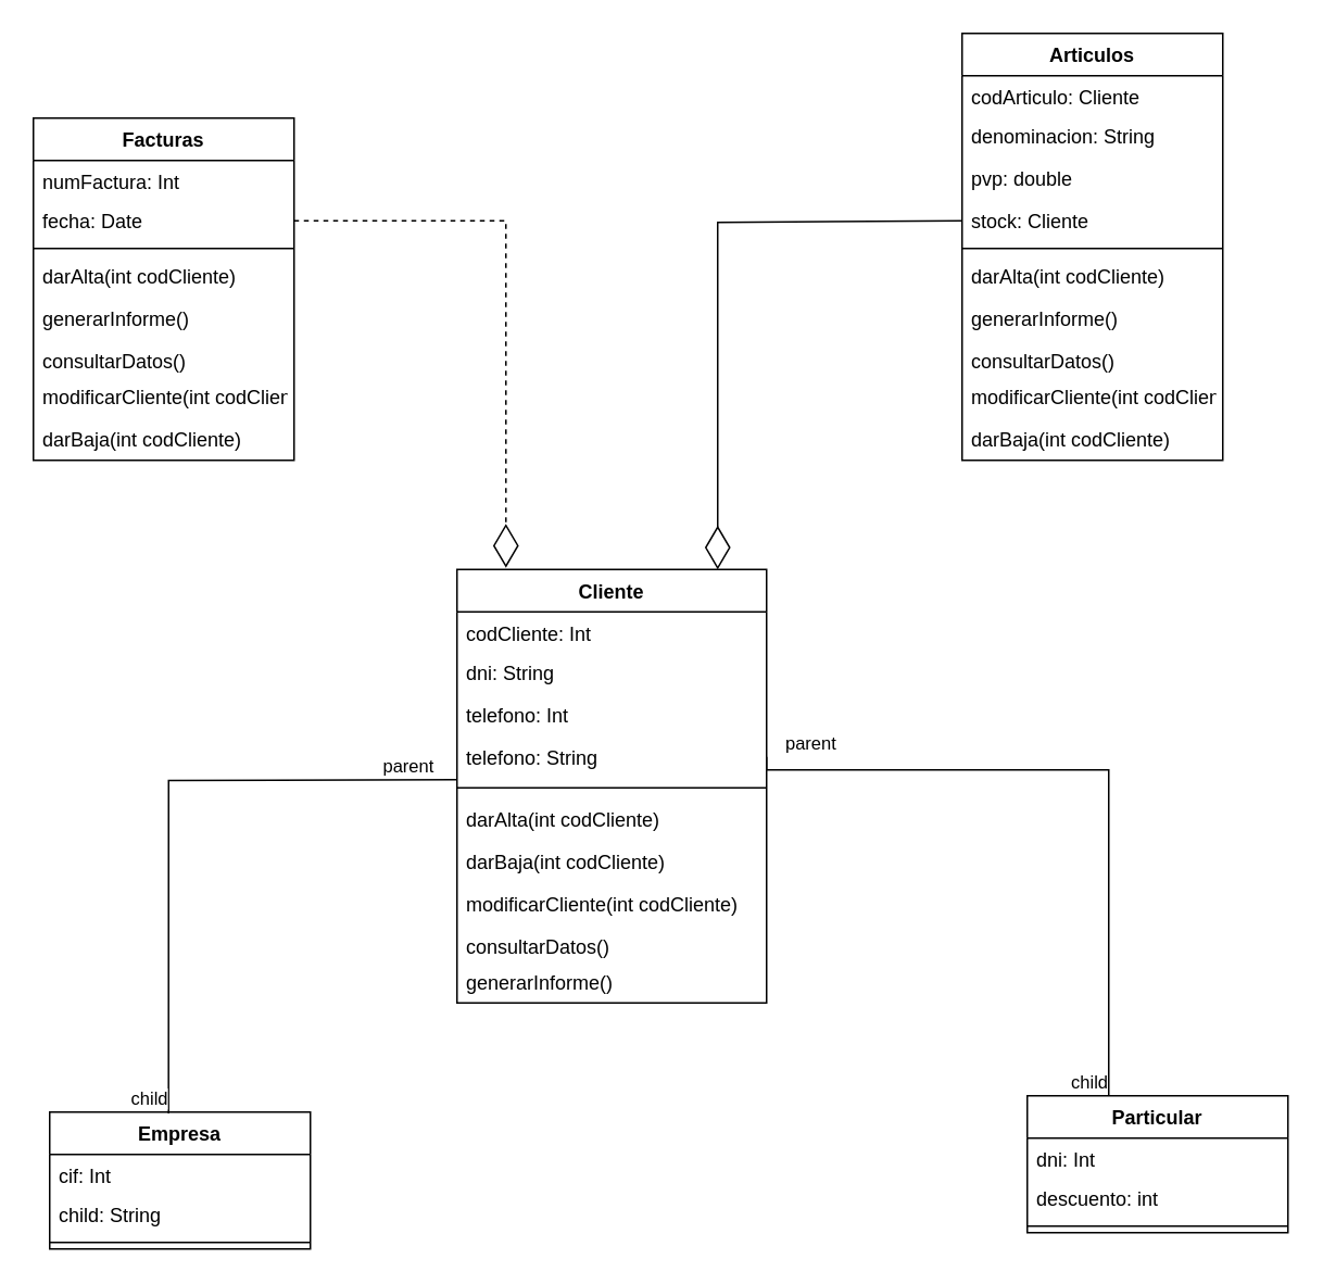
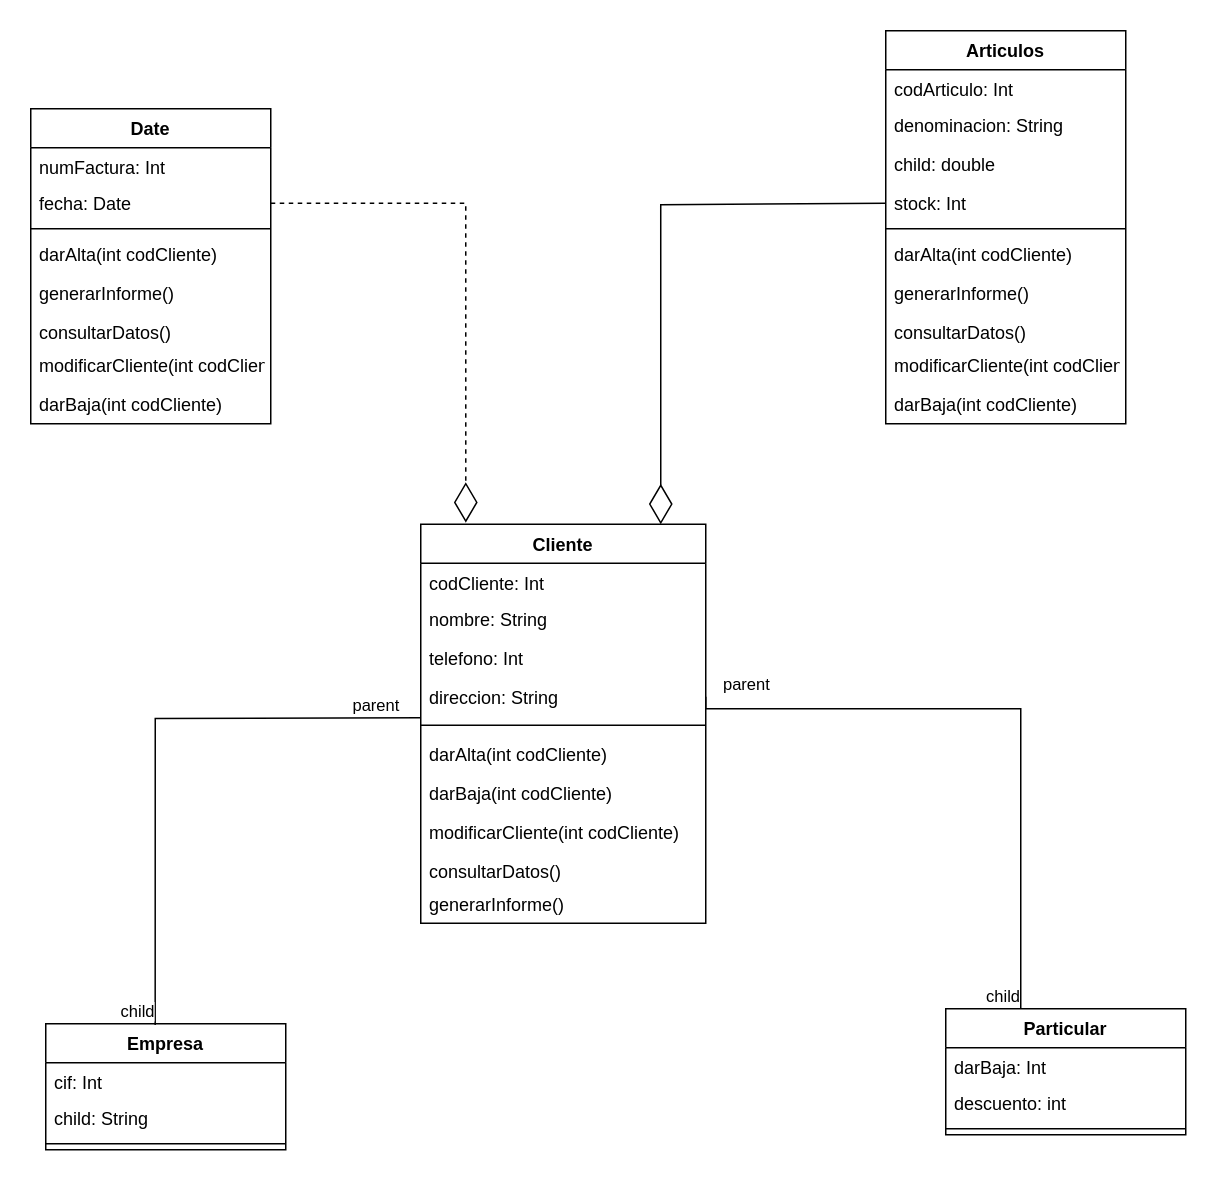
- <mxCell id="12" value="codArticulo: Cliente" style="text;strokeColor=none;fillColor=none;align=left;verticalAlign=top;spacingLeft=4;spacingRight=4;overflow=hidden;rotatable=0;points=[[0,0.5],[1,0.5]];portConstraint=eastwest;" parent="11" vertex="1"><mxGeometry y="26" width="160" height="24" as="geometry" /></mxCell>
+ <mxCell id="12" value="codArticulo: Int" style="text;strokeColor=none;fillColor=none;align=left;verticalAlign=top;spacingLeft=4;spacingRight=4;overflow=hidden;rotatable=0;points=[[0,0.5],[1,0.5]];portConstraint=eastwest;" parent="11" vertex="1"><mxGeometry y="26" width="160" height="24" as="geometry" /></mxCell>
- <mxCell id="2" value="Facturas" style="swimlane;fontStyle=1;align=center;verticalAlign=top;childLayout=stackLayout;horizontal=1;startSize=26;horizontalStack=0;resizeParent=1;resizeParentMax=0;resizeLast=0;collapsible=1;marginBottom=0;" parent="1" vertex="1"><mxGeometry x="20" y="72" width="160" height="210" as="geometry" /></mxCell>
+ <mxCell id="2" value="Date" style="swimlane;fontStyle=1;align=center;verticalAlign=top;childLayout=stackLayout;horizontal=1;startSize=26;horizontalStack=0;resizeParent=1;resizeParentMax=0;resizeLast=0;collapsible=1;marginBottom=0;" parent="1" vertex="1"><mxGeometry x="20" y="72" width="160" height="210" as="geometry" /></mxCell>
- <mxCell id="14" value="pvp: double" style="text;strokeColor=none;fillColor=none;align=left;verticalAlign=top;spacingLeft=4;spacingRight=4;overflow=hidden;rotatable=0;points=[[0,0.5],[1,0.5]];portConstraint=eastwest;" parent="11" vertex="1"><mxGeometry y="76" width="160" height="26" as="geometry" /></mxCell>
+ <mxCell id="14" value="child: double" style="text;strokeColor=none;fillColor=none;align=left;verticalAlign=top;spacingLeft=4;spacingRight=4;overflow=hidden;rotatable=0;points=[[0,0.5],[1,0.5]];portConstraint=eastwest;" parent="11" vertex="1"><mxGeometry y="76" width="160" height="26" as="geometry" /></mxCell>
- <mxCell id="15" value="stock: Cliente" style="text;strokeColor=none;fillColor=none;align=left;verticalAlign=top;spacingLeft=4;spacingRight=4;overflow=hidden;rotatable=0;points=[[0,0.5],[1,0.5]];portConstraint=eastwest;" parent="11" vertex="1"><mxGeometry y="102" width="160" height="26" as="geometry" /></mxCell>
+ <mxCell id="15" value="stock: Int" style="text;strokeColor=none;fillColor=none;align=left;verticalAlign=top;spacingLeft=4;spacingRight=4;overflow=hidden;rotatable=0;points=[[0,0.5],[1,0.5]];portConstraint=eastwest;" parent="11" vertex="1"><mxGeometry y="102" width="160" height="26" as="geometry" /></mxCell>
- <mxCell id="24" value="dni: String" style="text;strokeColor=none;fillColor=none;align=left;verticalAlign=top;spacingLeft=4;spacingRight=4;overflow=hidden;rotatable=0;points=[[0,0.5],[1,0.5]];portConstraint=eastwest;" parent="22" vertex="1"><mxGeometry y="50" width="190" height="26" as="geometry" /></mxCell>
+ <mxCell id="24" value="nombre: String" style="text;strokeColor=none;fillColor=none;align=left;verticalAlign=top;spacingLeft=4;spacingRight=4;overflow=hidden;rotatable=0;points=[[0,0.5],[1,0.5]];portConstraint=eastwest;" parent="22" vertex="1"><mxGeometry y="50" width="190" height="26" as="geometry" /></mxCell>
- <mxCell id="26" value="telefono: String" style="text;strokeColor=none;fillColor=none;align=left;verticalAlign=top;spacingLeft=4;spacingRight=4;overflow=hidden;rotatable=0;points=[[0,0.5],[1,0.5]];portConstraint=eastwest;" parent="22" vertex="1"><mxGeometry y="102" width="190" height="26" as="geometry" /></mxCell>
+ <mxCell id="26" value="direccion: String" style="text;strokeColor=none;fillColor=none;align=left;verticalAlign=top;spacingLeft=4;spacingRight=4;overflow=hidden;rotatable=0;points=[[0,0.5],[1,0.5]];portConstraint=eastwest;" parent="22" vertex="1"><mxGeometry y="102" width="190" height="26" as="geometry" /></mxCell>
- <mxCell id="34" value="dni: Int" style="text;strokeColor=none;fillColor=none;align=left;verticalAlign=top;spacingLeft=4;spacingRight=4;overflow=hidden;rotatable=0;points=[[0,0.5],[1,0.5]];portConstraint=eastwest;" parent="33" vertex="1"><mxGeometry y="26" width="160" height="24" as="geometry" /></mxCell>
+ <mxCell id="34" value="darBaja: Int" style="text;strokeColor=none;fillColor=none;align=left;verticalAlign=top;spacingLeft=4;spacingRight=4;overflow=hidden;rotatable=0;points=[[0,0.5],[1,0.5]];portConstraint=eastwest;" parent="33" vertex="1"><mxGeometry y="26" width="160" height="24" as="geometry" /></mxCell>
